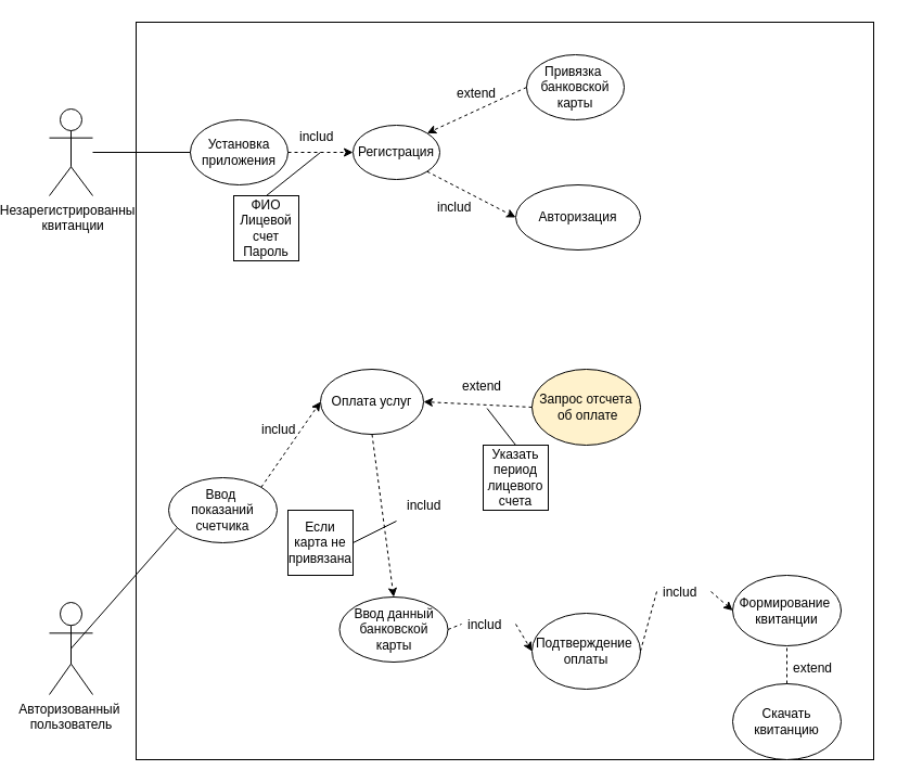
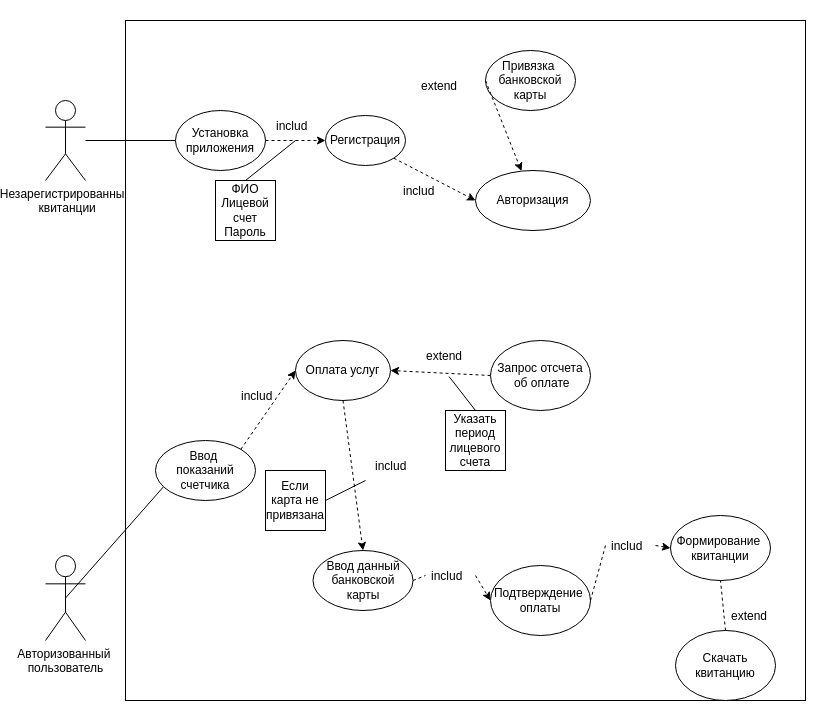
- <mxCell id="16" value="" style="endArrow=classic;html=1;rounded=0;dashed=1;entryX=1;entryY=0;entryDx=0;entryDy=0;exitX=0;exitY=0.5;exitDx=0;exitDy=0;" parent="1" source="7" target="6" edge="1"><mxGeometry width="50" height="50" relative="1" as="geometry"><mxPoint x="400" y="250" as="sourcePoint" /><mxPoint x="460" y="250" as="targetPoint" /></mxGeometry></mxCell>
+ <mxCell id="16" value="" style="endArrow=classic;html=1;rounded=0;dashed=1;exitX=0;exitY=0.5;exitDx=0;exitDy=0;" parent="1" source="7" target="8" edge="1"><mxGeometry width="50" height="50" relative="1" as="geometry"><mxPoint x="400" y="250" as="sourcePoint" /><mxPoint x="460" y="250" as="targetPoint" /></mxGeometry></mxCell>
- <mxCell id="21" value="&lt;font style=&quot;vertical-align: inherit;&quot;&gt;&lt;font style=&quot;vertical-align: inherit;&quot;&gt;Запрос отсчета&lt;br&gt;&amp;nbsp;об оплате&lt;/font&gt;&lt;/font&gt;" style="ellipse;whiteSpace=wrap;html=1;fillColor=#fff2cc;" parent="1" vertex="1"><mxGeometry x="465" y="340" width="100" height="70" as="geometry" /></mxCell>
+ <mxCell id="21" value="&lt;font style=&quot;vertical-align: inherit;&quot;&gt;&lt;font style=&quot;vertical-align: inherit;&quot;&gt;Запрос отсчета&lt;br&gt;&amp;nbsp;об оплате&lt;/font&gt;&lt;/font&gt;" style="ellipse;whiteSpace=wrap;html=1;" parent="1" vertex="1"><mxGeometry x="465" y="340" width="100" height="70" as="geometry" /></mxCell>
- <mxCell id="23" value="&lt;font style=&quot;vertical-align: inherit;&quot;&gt;&lt;font style=&quot;vertical-align: inherit;&quot;&gt;Формирование&amp;nbsp;&lt;br&gt;квитанции&lt;br&gt;&lt;/font&gt;&lt;/font&gt;" style="ellipse;whiteSpace=wrap;html=1;" parent="1" vertex="1"><mxGeometry x="650" y="530" width="100" height="65" as="geometry" /></mxCell>
+ <mxCell id="23" value="&lt;font style=&quot;vertical-align: inherit;&quot;&gt;&lt;font style=&quot;vertical-align: inherit;&quot;&gt;Формирование&amp;nbsp;&lt;br&gt;квитанции&lt;br&gt;&lt;/font&gt;&lt;/font&gt;" style="ellipse;whiteSpace=wrap;html=1;" parent="1" vertex="1"><mxGeometry x="645" y="515" width="100" height="65" as="geometry" /></mxCell>
